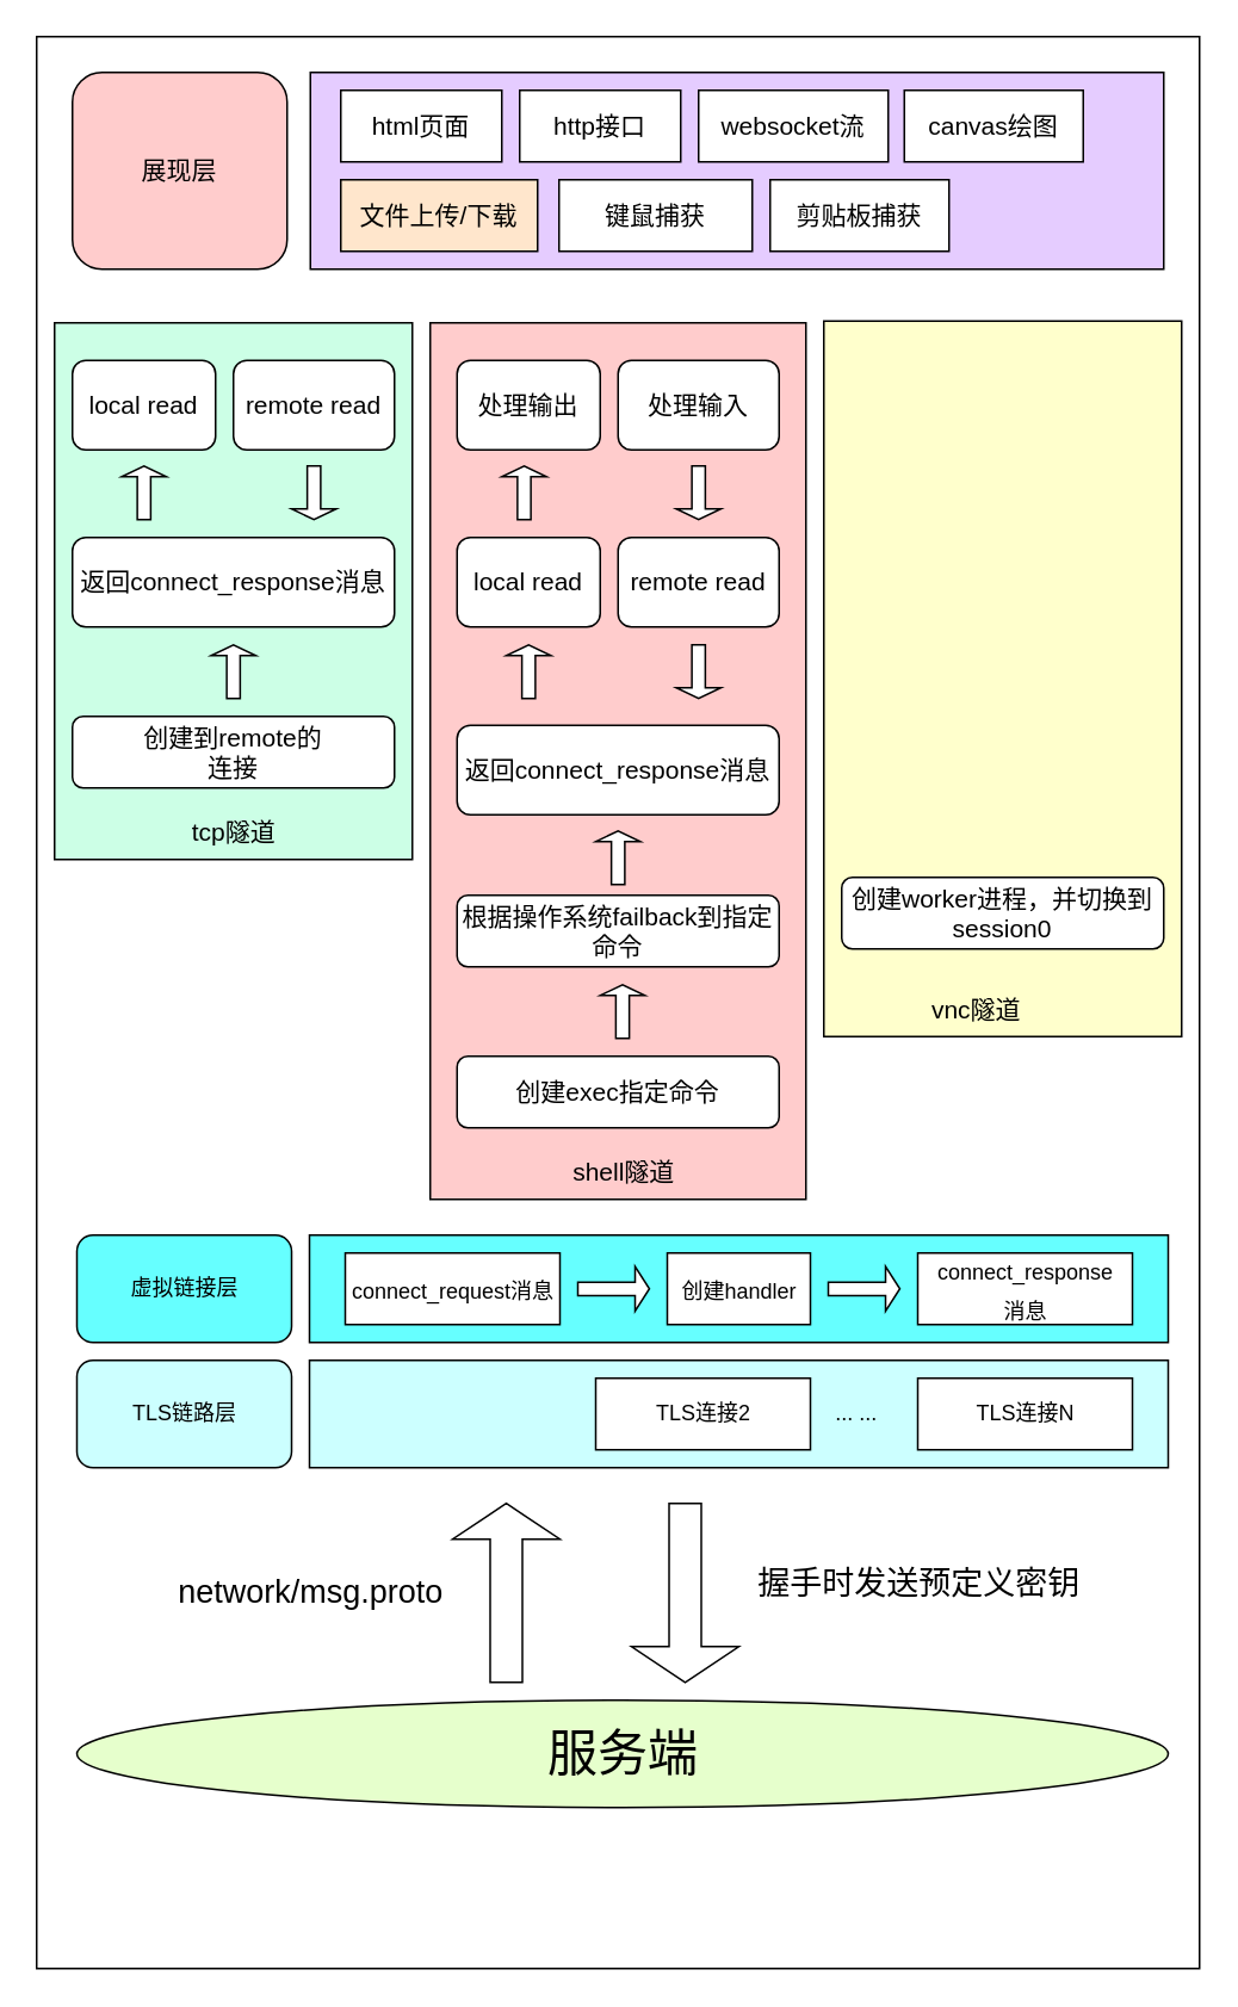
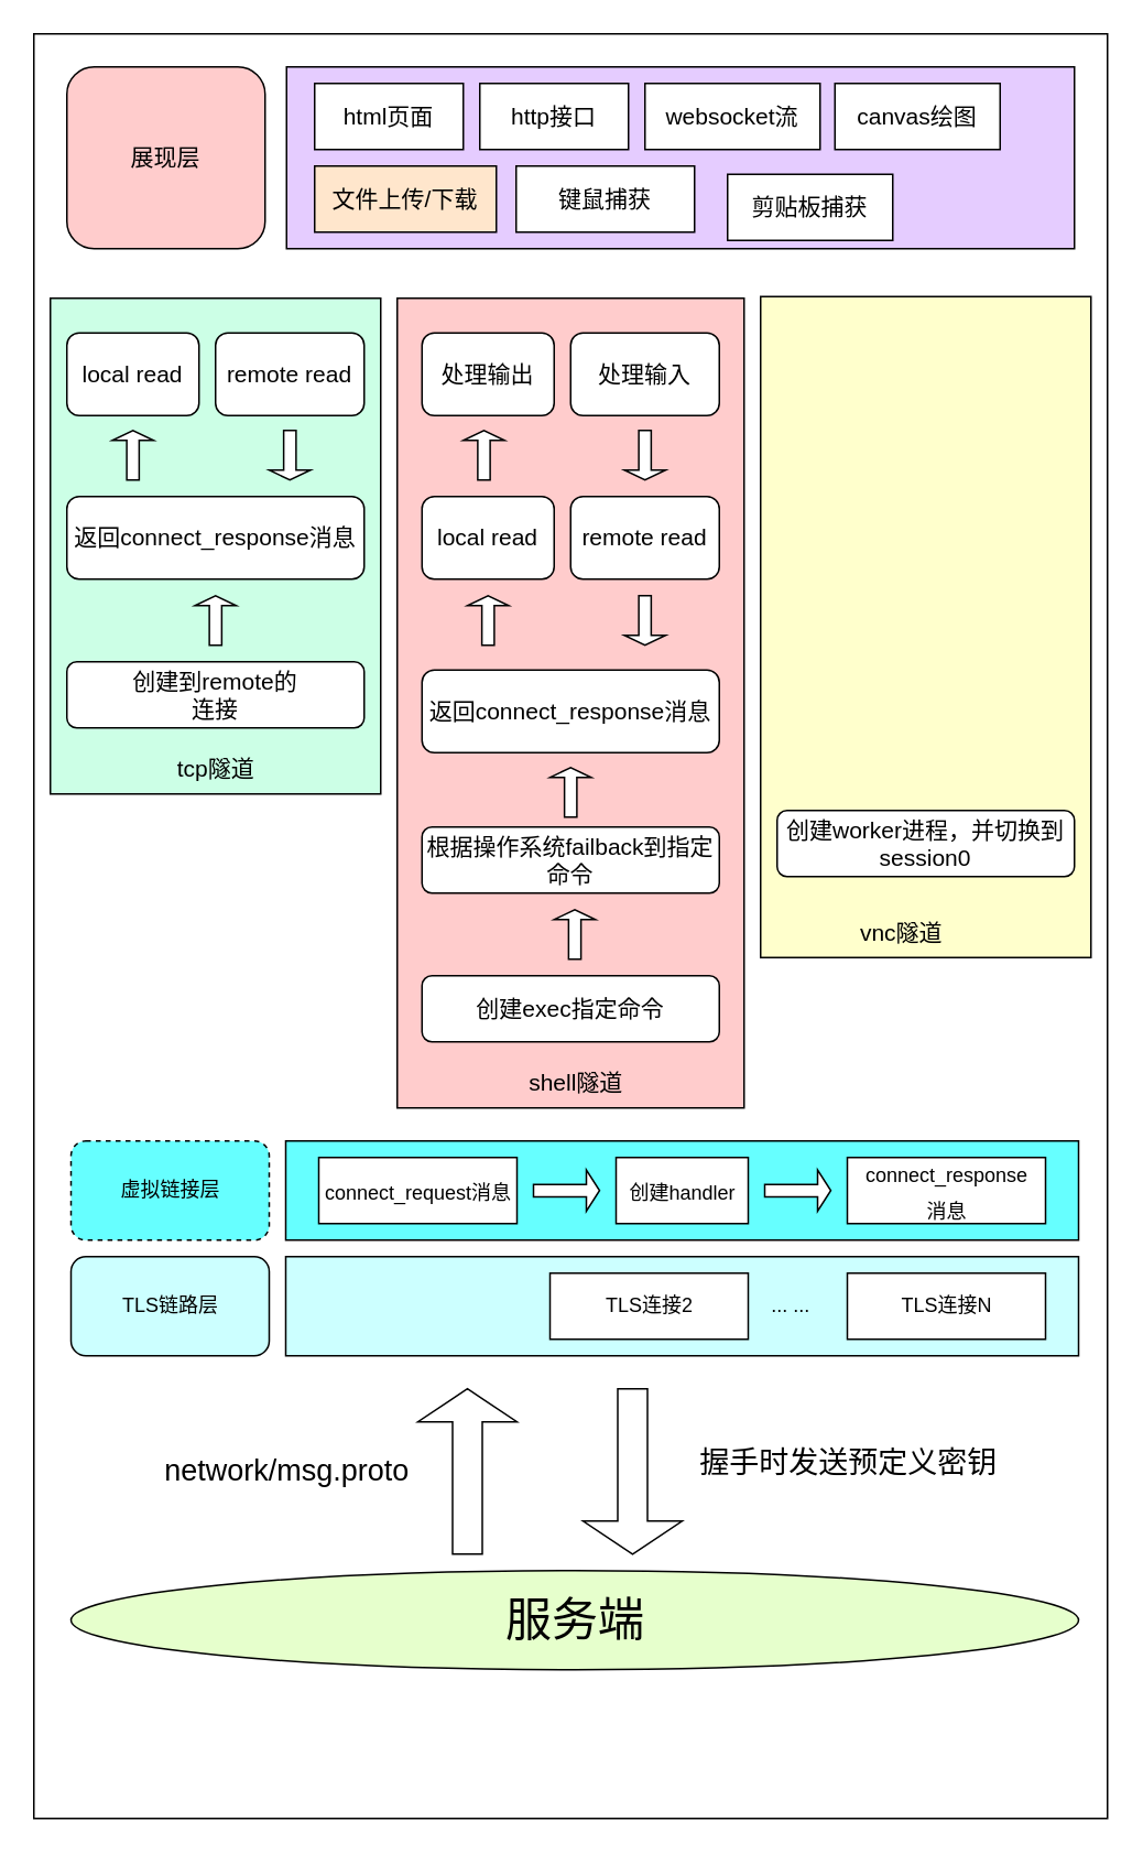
- <mxCell id="30" value="剪贴板捕获" style="rounded=0;whiteSpace=wrap;html=1;fontSize=14;fillColor=#FFFFFF;" vertex="1" parent="1"><mxGeometry x="430" y="100" width="100" height="40" as="geometry" /></mxCell>
+ <mxCell id="30" value="剪贴板捕获" style="rounded=0;whiteSpace=wrap;html=1;fontSize=14;fillColor=#FFFFFF;" vertex="1" parent="1"><mxGeometry x="440" y="105" width="100" height="40" as="geometry" /></mxCell>
- <mxCell id="9" value="虚拟链接层" style="rounded=1;whiteSpace=wrap;html=1;fillColor=#66FFFF;" vertex="1" parent="3"><mxGeometry width="120" height="60" as="geometry" /></mxCell>
+ <mxCell id="9" value="虚拟链接层" style="rounded=1;whiteSpace=wrap;html=1;fillColor=#66FFFF;dashed=1;" vertex="1" parent="3"><mxGeometry width="120" height="60" as="geometry" /></mxCell>
